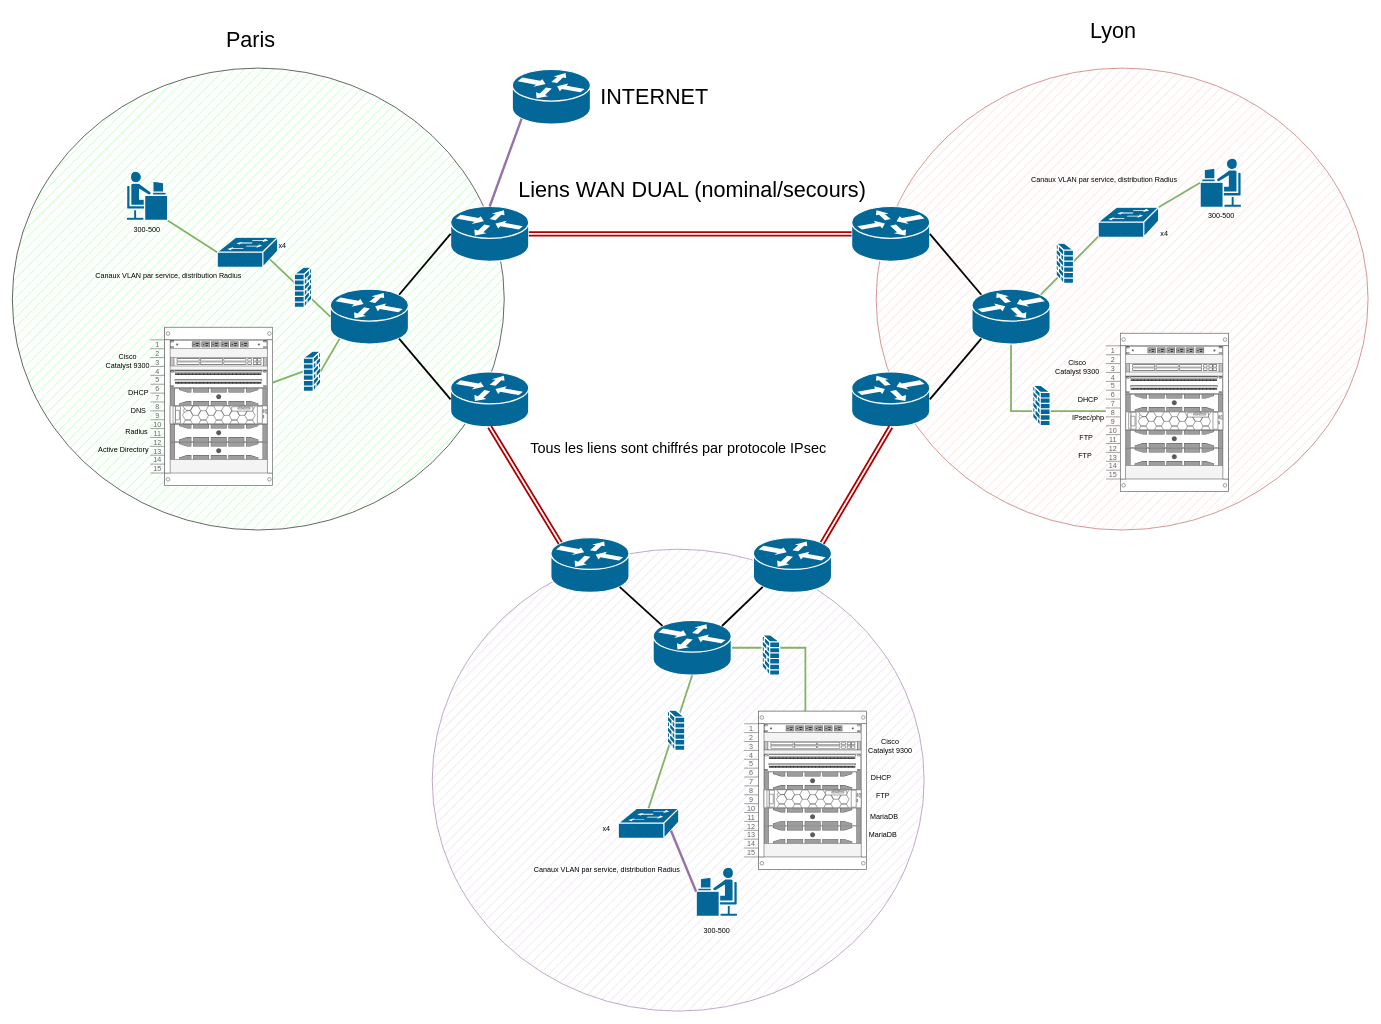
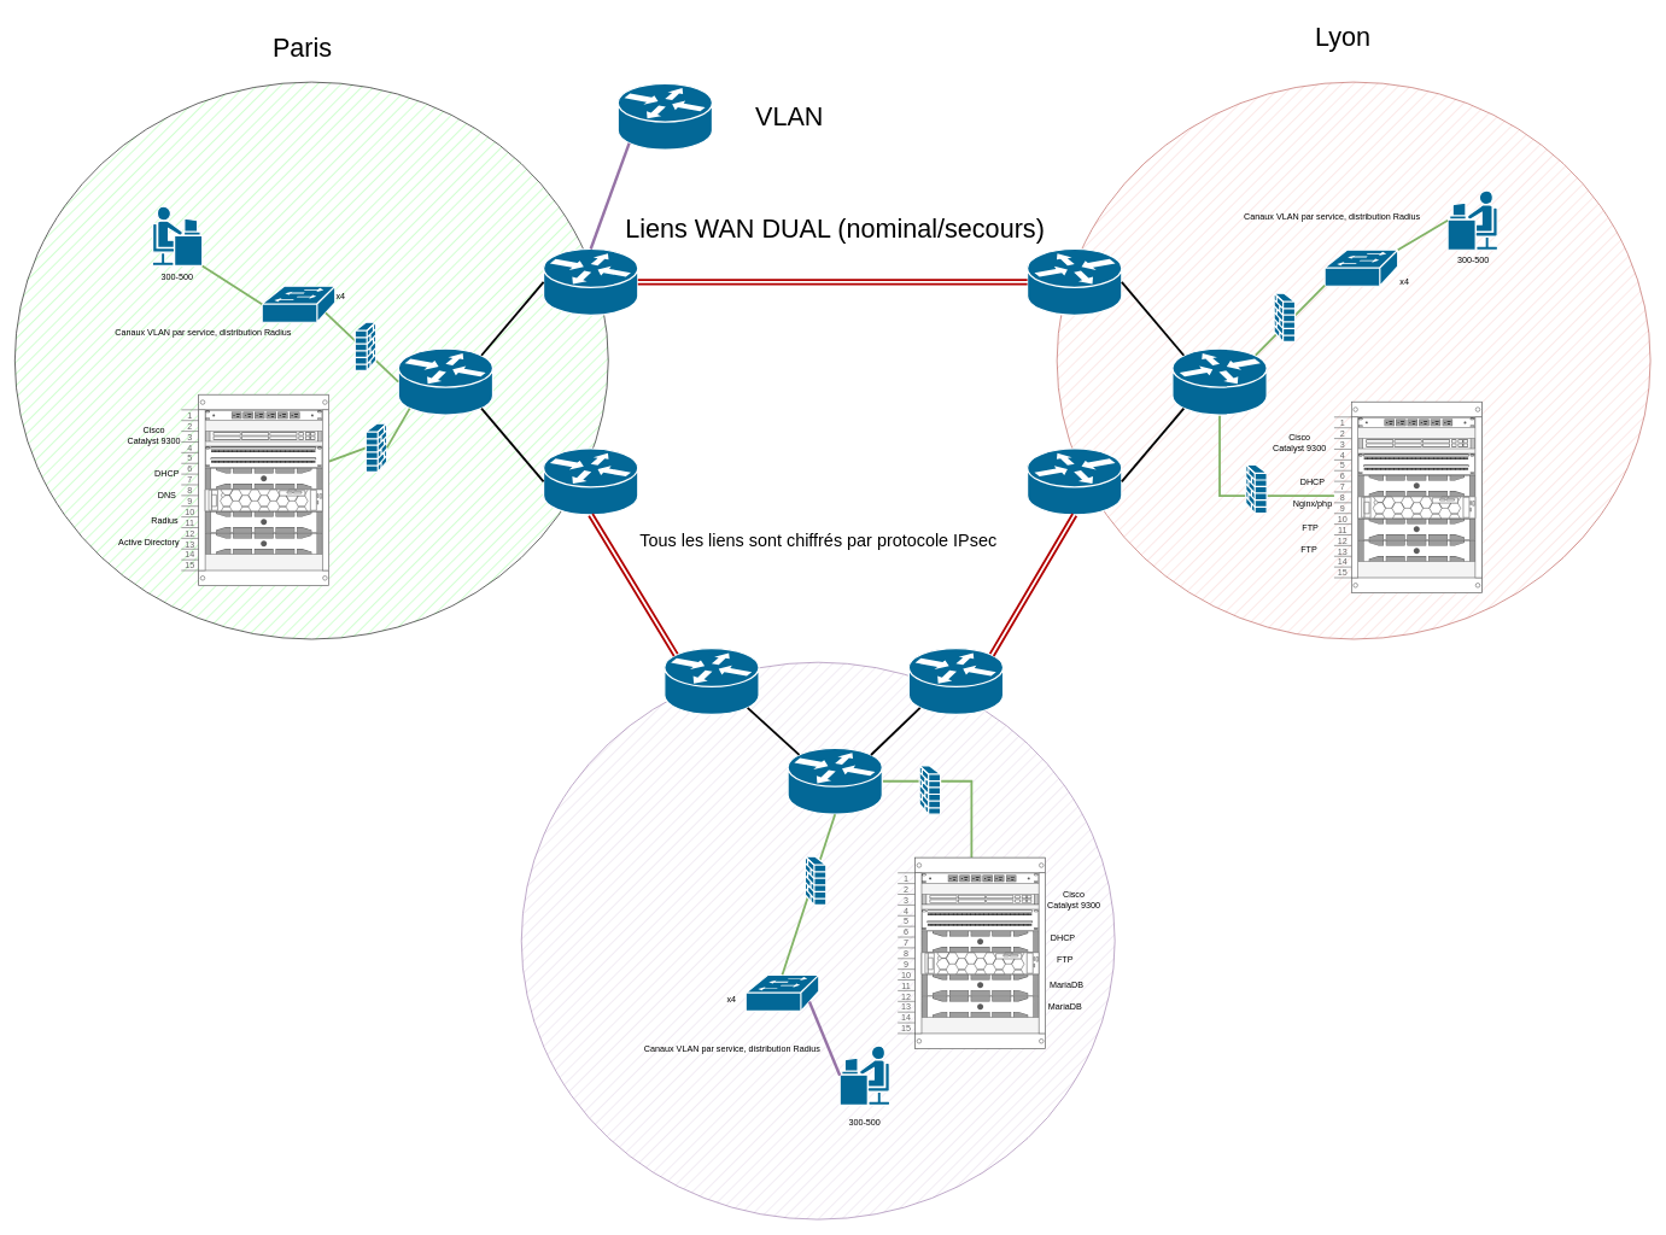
- <mxCell id="59" value="&lt;font style=&quot;font-size: 36px;&quot;&gt;INTERNET&lt;/font&gt;" style="text;html=1;align=center;verticalAlign=middle;resizable=0;points=[];autosize=1;strokeColor=none;fillColor=none;" parent="1" vertex="1"><mxGeometry x="990" y="130.7" width="200" height="60" as="geometry" /></mxCell>
+ <mxCell id="59" value="&lt;font style=&quot;font-size: 36px;&quot;&gt;VLAN&lt;/font&gt;" style="text;html=1;align=center;verticalAlign=middle;resizable=0;points=[];autosize=1;strokeColor=none;fillColor=none;" parent="1" vertex="1"><mxGeometry x="990" y="130.7" width="200" height="60" as="geometry" /></mxCell>
- <mxCell id="99" value="IPsec/php" style="text;html=1;align=center;verticalAlign=middle;resizable=0;points=[];autosize=1;strokeColor=none;fillColor=none;" parent="89" vertex="1"><mxGeometry x="28" y="126" width="70" height="30" as="geometry" /></mxCell>
+ <mxCell id="99" value="Nginx/php" style="text;html=1;align=center;verticalAlign=middle;resizable=0;points=[];autosize=1;strokeColor=none;fillColor=none;" parent="89" vertex="1"><mxGeometry x="28" y="126" width="70" height="30" as="geometry" /></mxCell>
